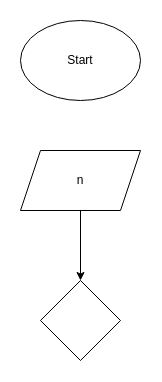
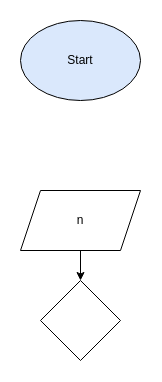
- <mxCell id="2" value="Start" style="ellipse;whiteSpace=wrap;html=1;" vertex="1" parent="1"><mxGeometry x="20" width="120" height="80" as="geometry" y="20" /></mxCell>
+ <mxCell id="2" value="Start" style="ellipse;whiteSpace=wrap;html=1;fillColor=#dae8fc;" vertex="1" parent="1"><mxGeometry x="20" width="120" height="80" as="geometry" y="20" /></mxCell>
- <mxCell id="4" value="n" style="shape=parallelogram;perimeter=parallelogramPerimeter;whiteSpace=wrap;html=1;fixedSize=1;" vertex="1" parent="1"><mxGeometry x="20" y="150" width="120" height="60" as="geometry" /></mxCell>
+ <mxCell id="4" value="n" style="shape=parallelogram;perimeter=parallelogramPerimeter;whiteSpace=wrap;html=1;fixedSize=1;" vertex="1" parent="1"><mxGeometry x="20" y="190" width="120" height="60" as="geometry" /></mxCell>
